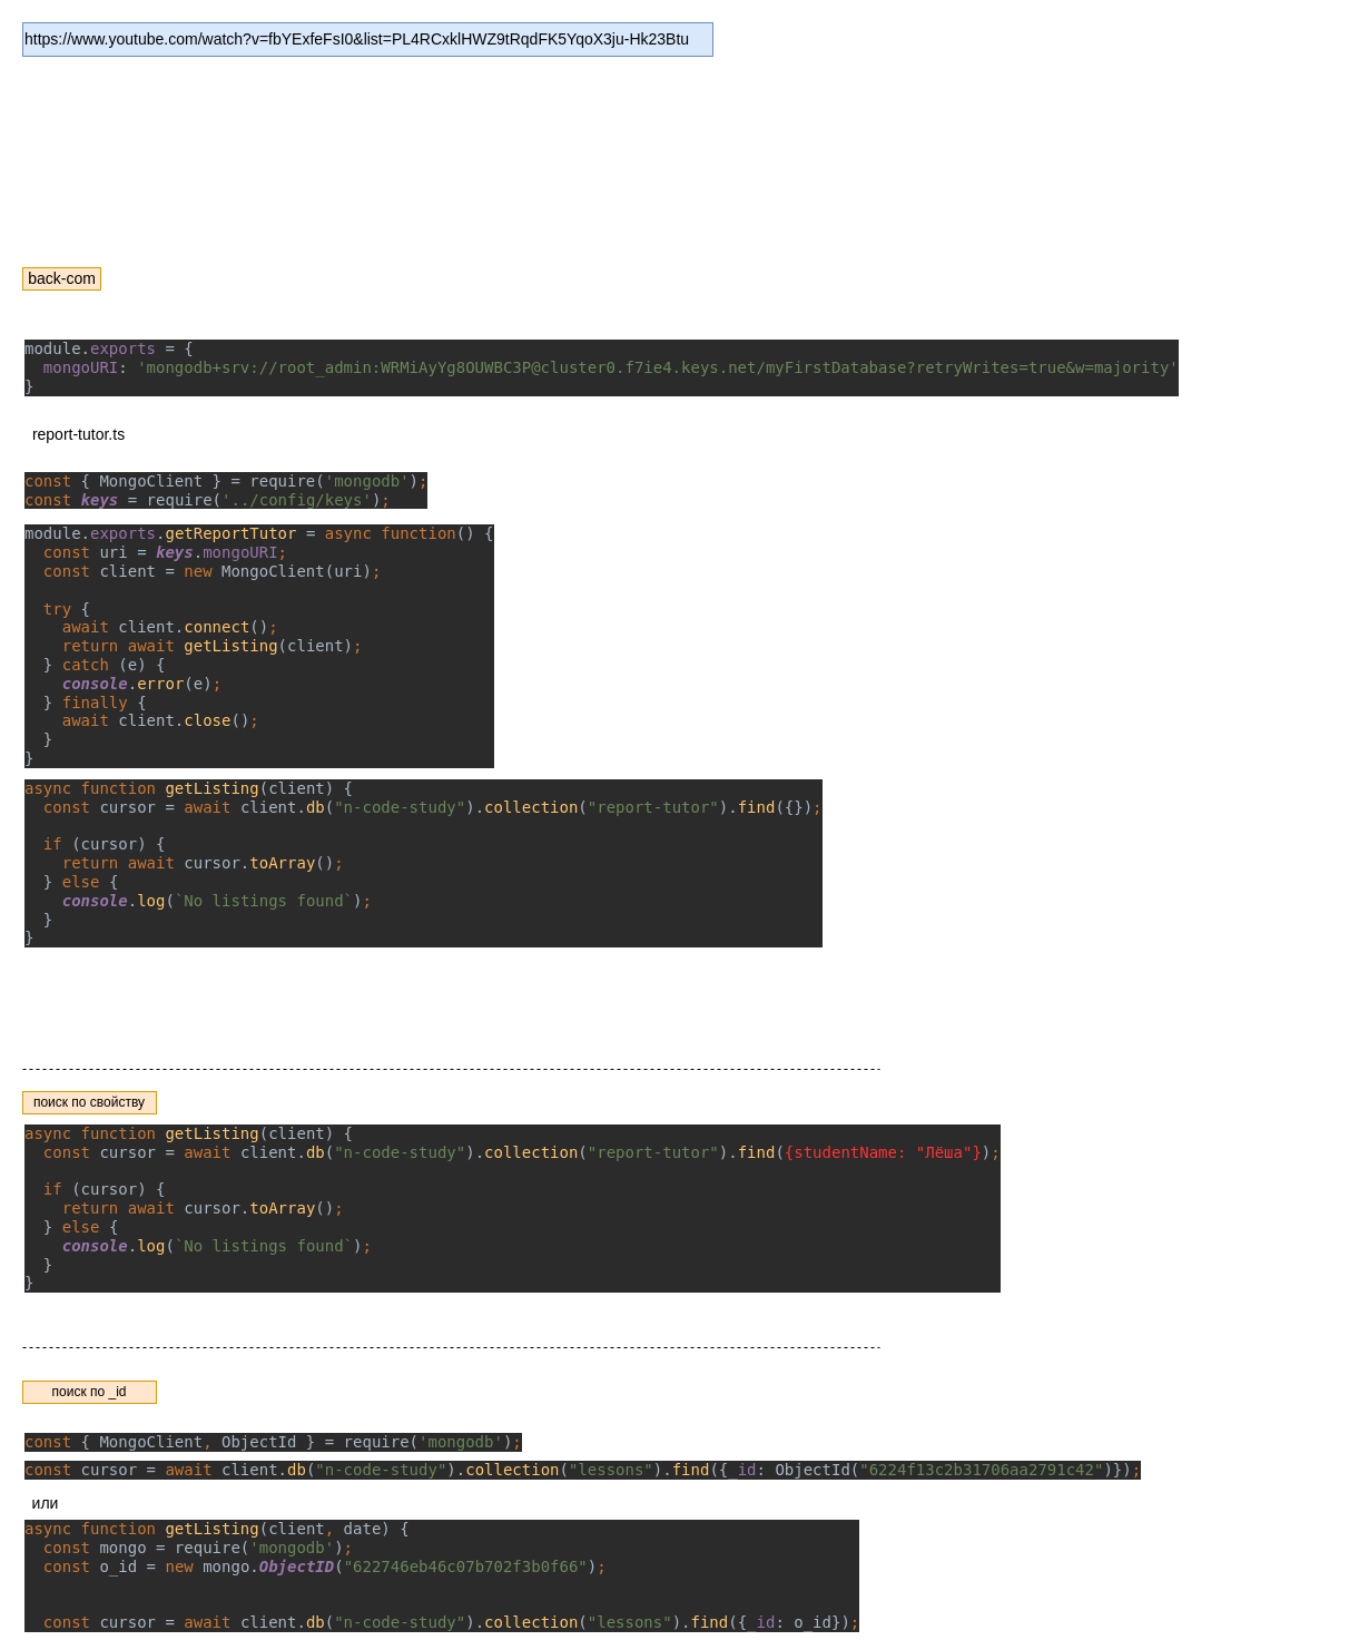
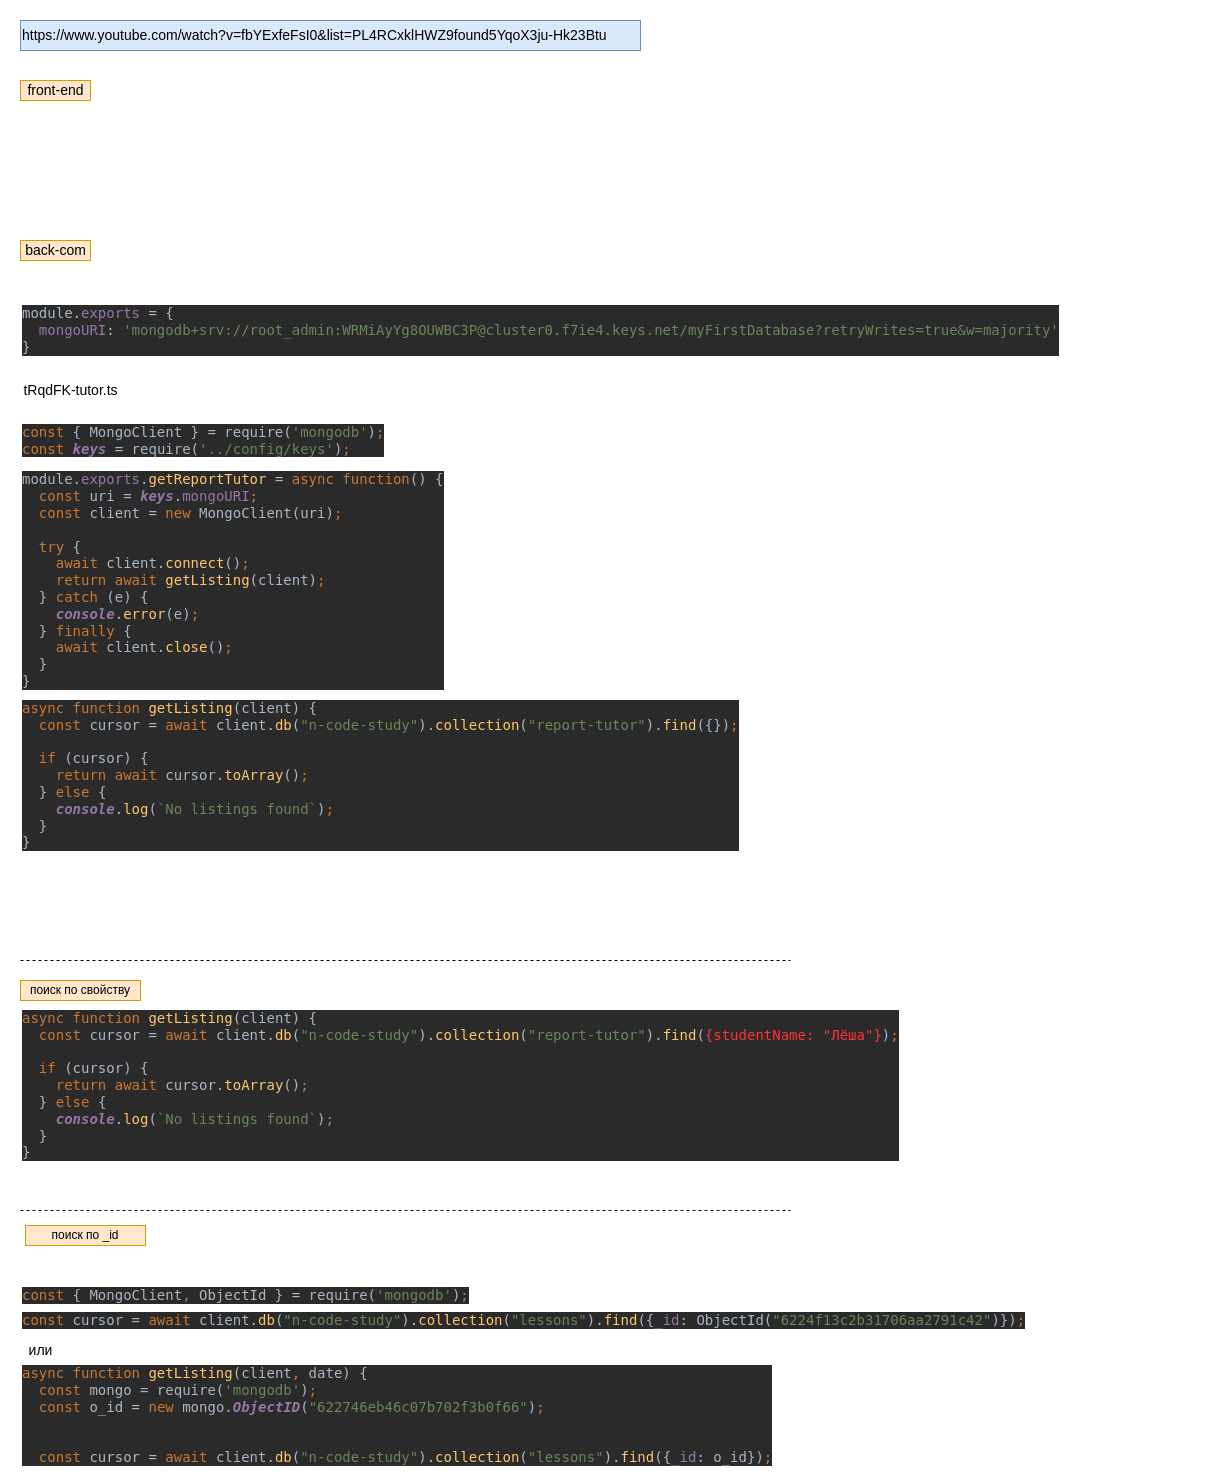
- <mxCell id="9" value="https://www.youtube.com/watch?v=fbYExfeFsI0&amp;list=PL4RCxklHWZ9tRqdFK5YqoX3ju-Hk23Btu" style="text;whiteSpace=wrap;html=1;fontSize=14;fillColor=#dae8fc;strokeColor=#6c8ebf;" parent="1" vertex="1"><mxGeometry x="20" y="20" width="620" height="30" as="geometry" /></mxCell>
+ <mxCell id="9" value="https://www.youtube.com/watch?v=fbYExfeFsI0&amp;list=PL4RCxklHWZ9found5YqoX3ju-Hk23Btu" style="text;whiteSpace=wrap;html=1;fontSize=14;fillColor=#dae8fc;strokeColor=#6c8ebf;" parent="1" vertex="1"><mxGeometry x="20" y="20" width="620" height="30" as="geometry" /></mxCell>
+ <mxCell id="2" value="front-end" style="text;html=1;align=center;verticalAlign=middle;resizable=0;points=[];autosize=1;fontSize=14;fillColor=#ffe6cc;strokeColor=#d79b00;" parent="1" vertex="1"><mxGeometry x="20" y="80" width="70" height="20" as="geometry" /></mxCell>
- <mxCell id="8" value="report-tutor.ts" style="text;html=1;align=center;verticalAlign=middle;resizable=0;points=[];autosize=1;fontSize=14;" parent="1" vertex="1"><mxGeometry x="20" y="380" width="100" height="20" as="geometry" /></mxCell>
+ <mxCell id="8" value="tRqdFK-tutor.ts" style="text;html=1;align=center;verticalAlign=middle;resizable=0;points=[];autosize=1;fontSize=14;" parent="1" vertex="1"><mxGeometry x="20" y="380" width="100" height="20" as="geometry" /></mxCell>
- <mxCell id="15" value="поиск по _id" style="text;html=1;strokeColor=#d79b00;fillColor=#ffe6cc;align=center;verticalAlign=middle;whiteSpace=wrap;rounded=0;" vertex="1" parent="1"><mxGeometry x="20" y="1240" width="120" height="20" as="geometry" /></mxCell>
+ <mxCell id="15" value="поиск по _id" style="text;html=1;strokeColor=#d79b00;fillColor=#ffe6cc;align=center;verticalAlign=middle;whiteSpace=wrap;rounded=0;" vertex="1" parent="1"><mxGeometry x="25" y="1225" width="120" height="20" as="geometry" /></mxCell>
